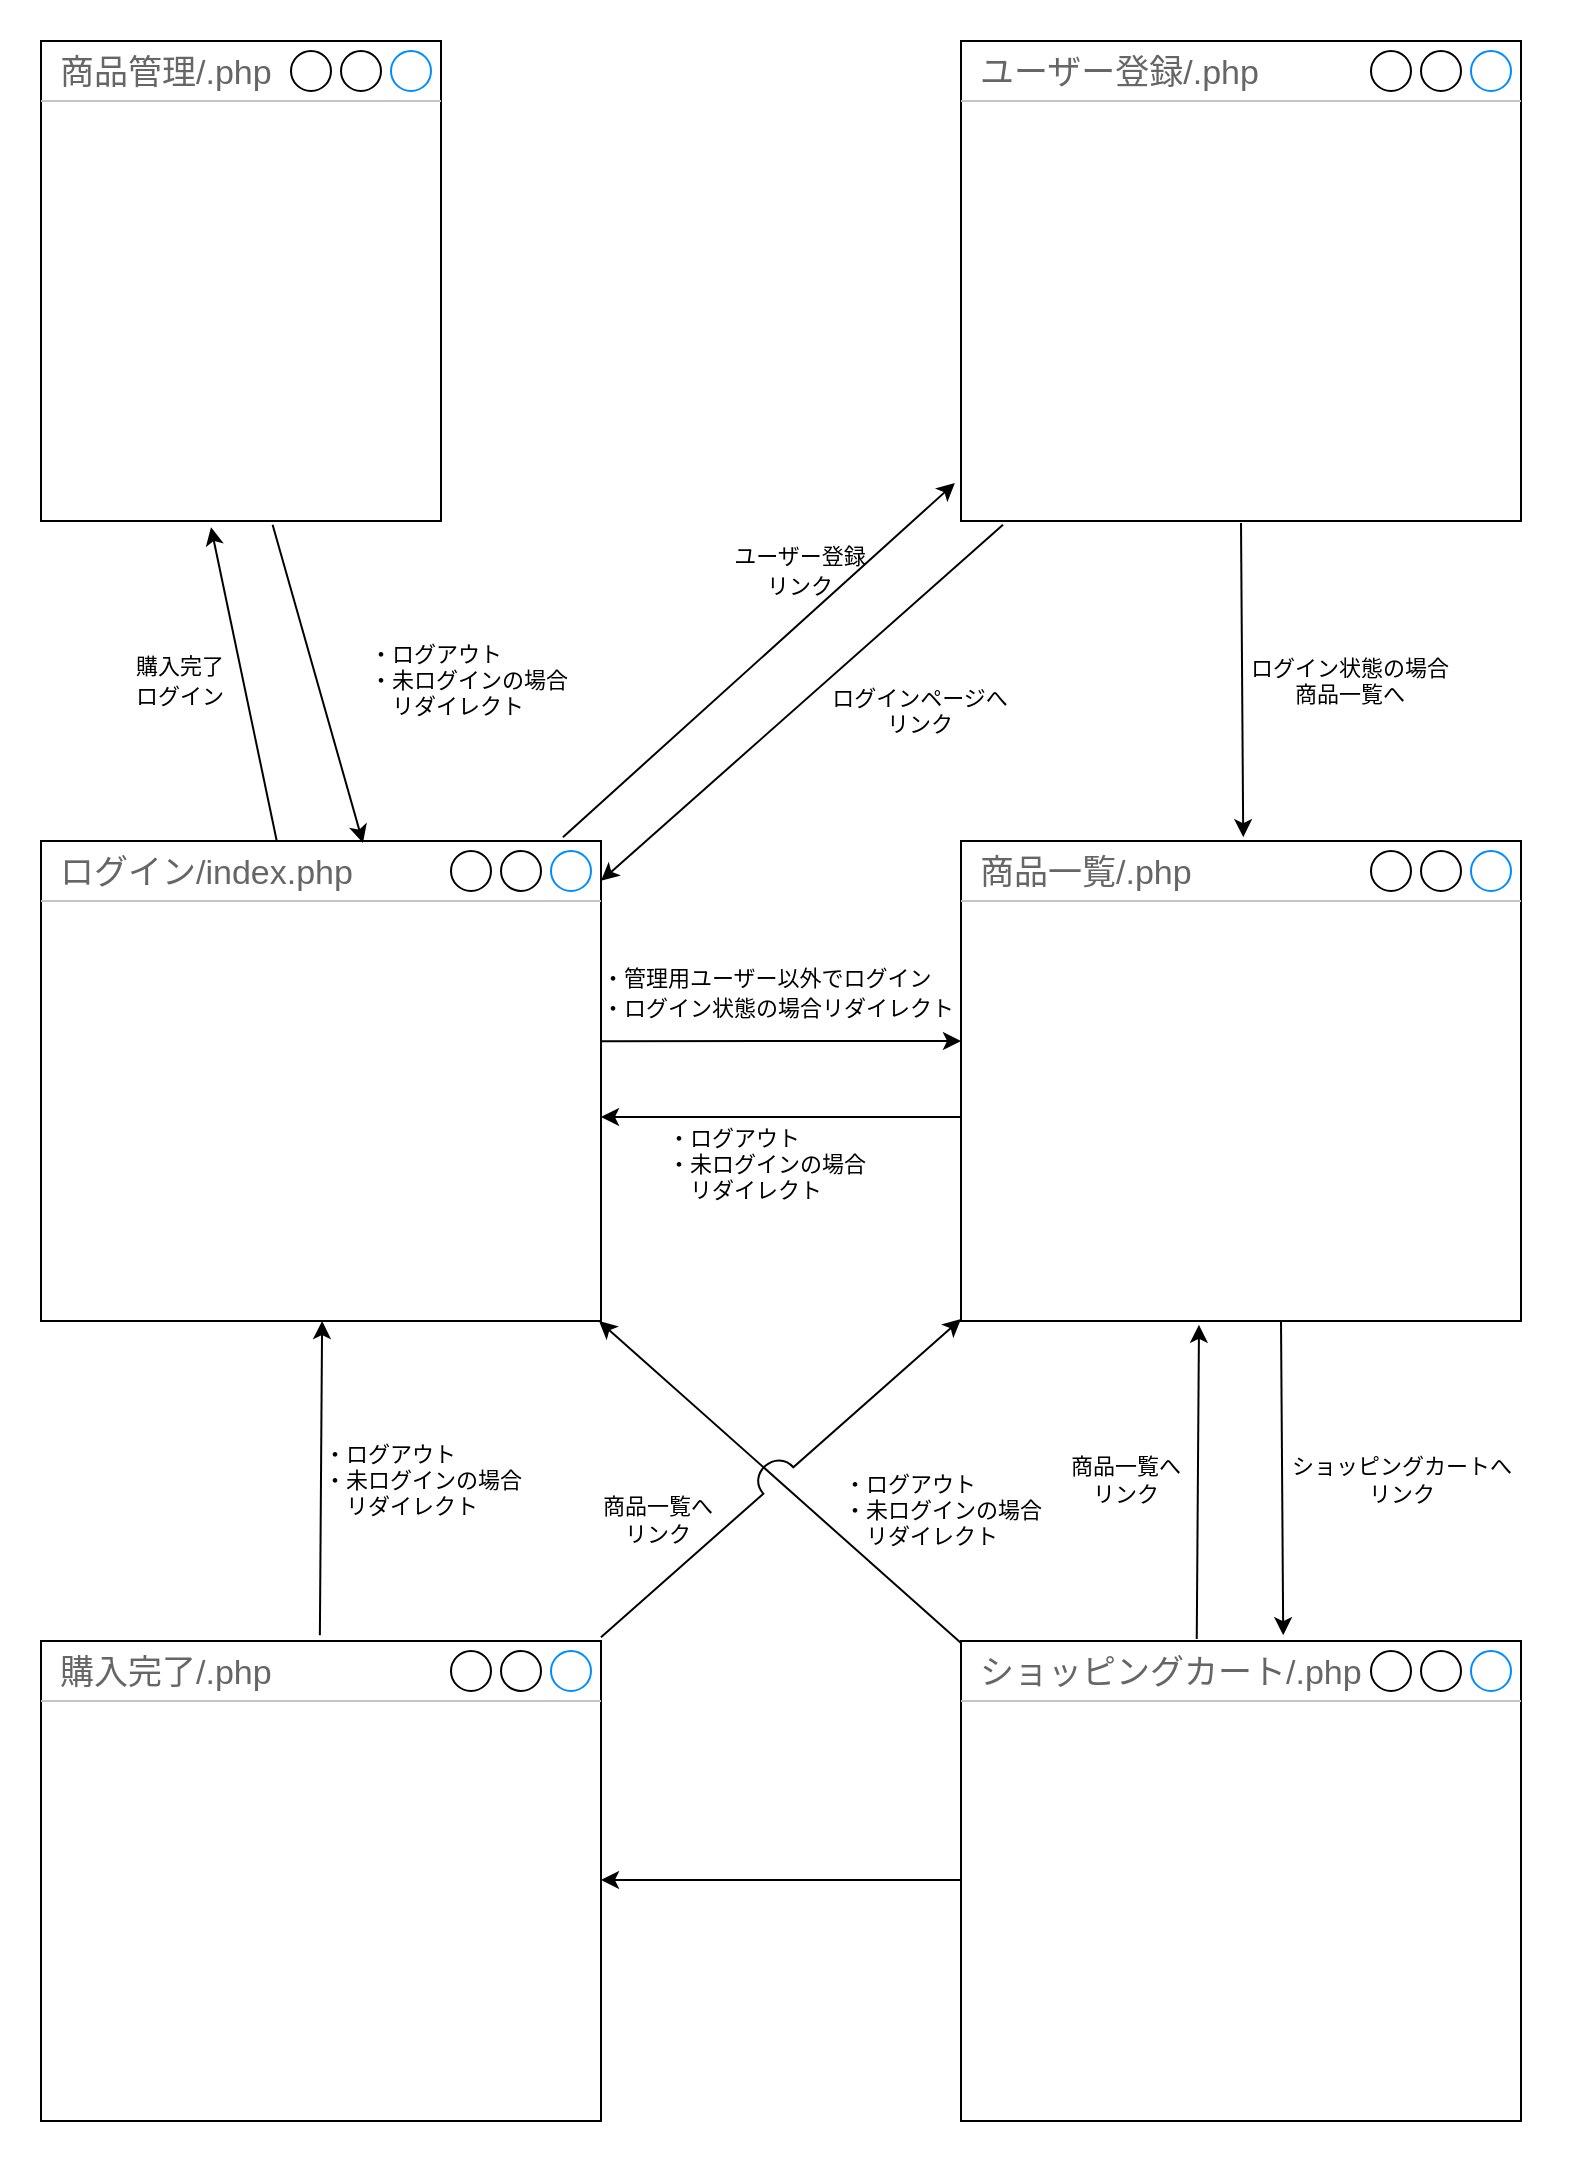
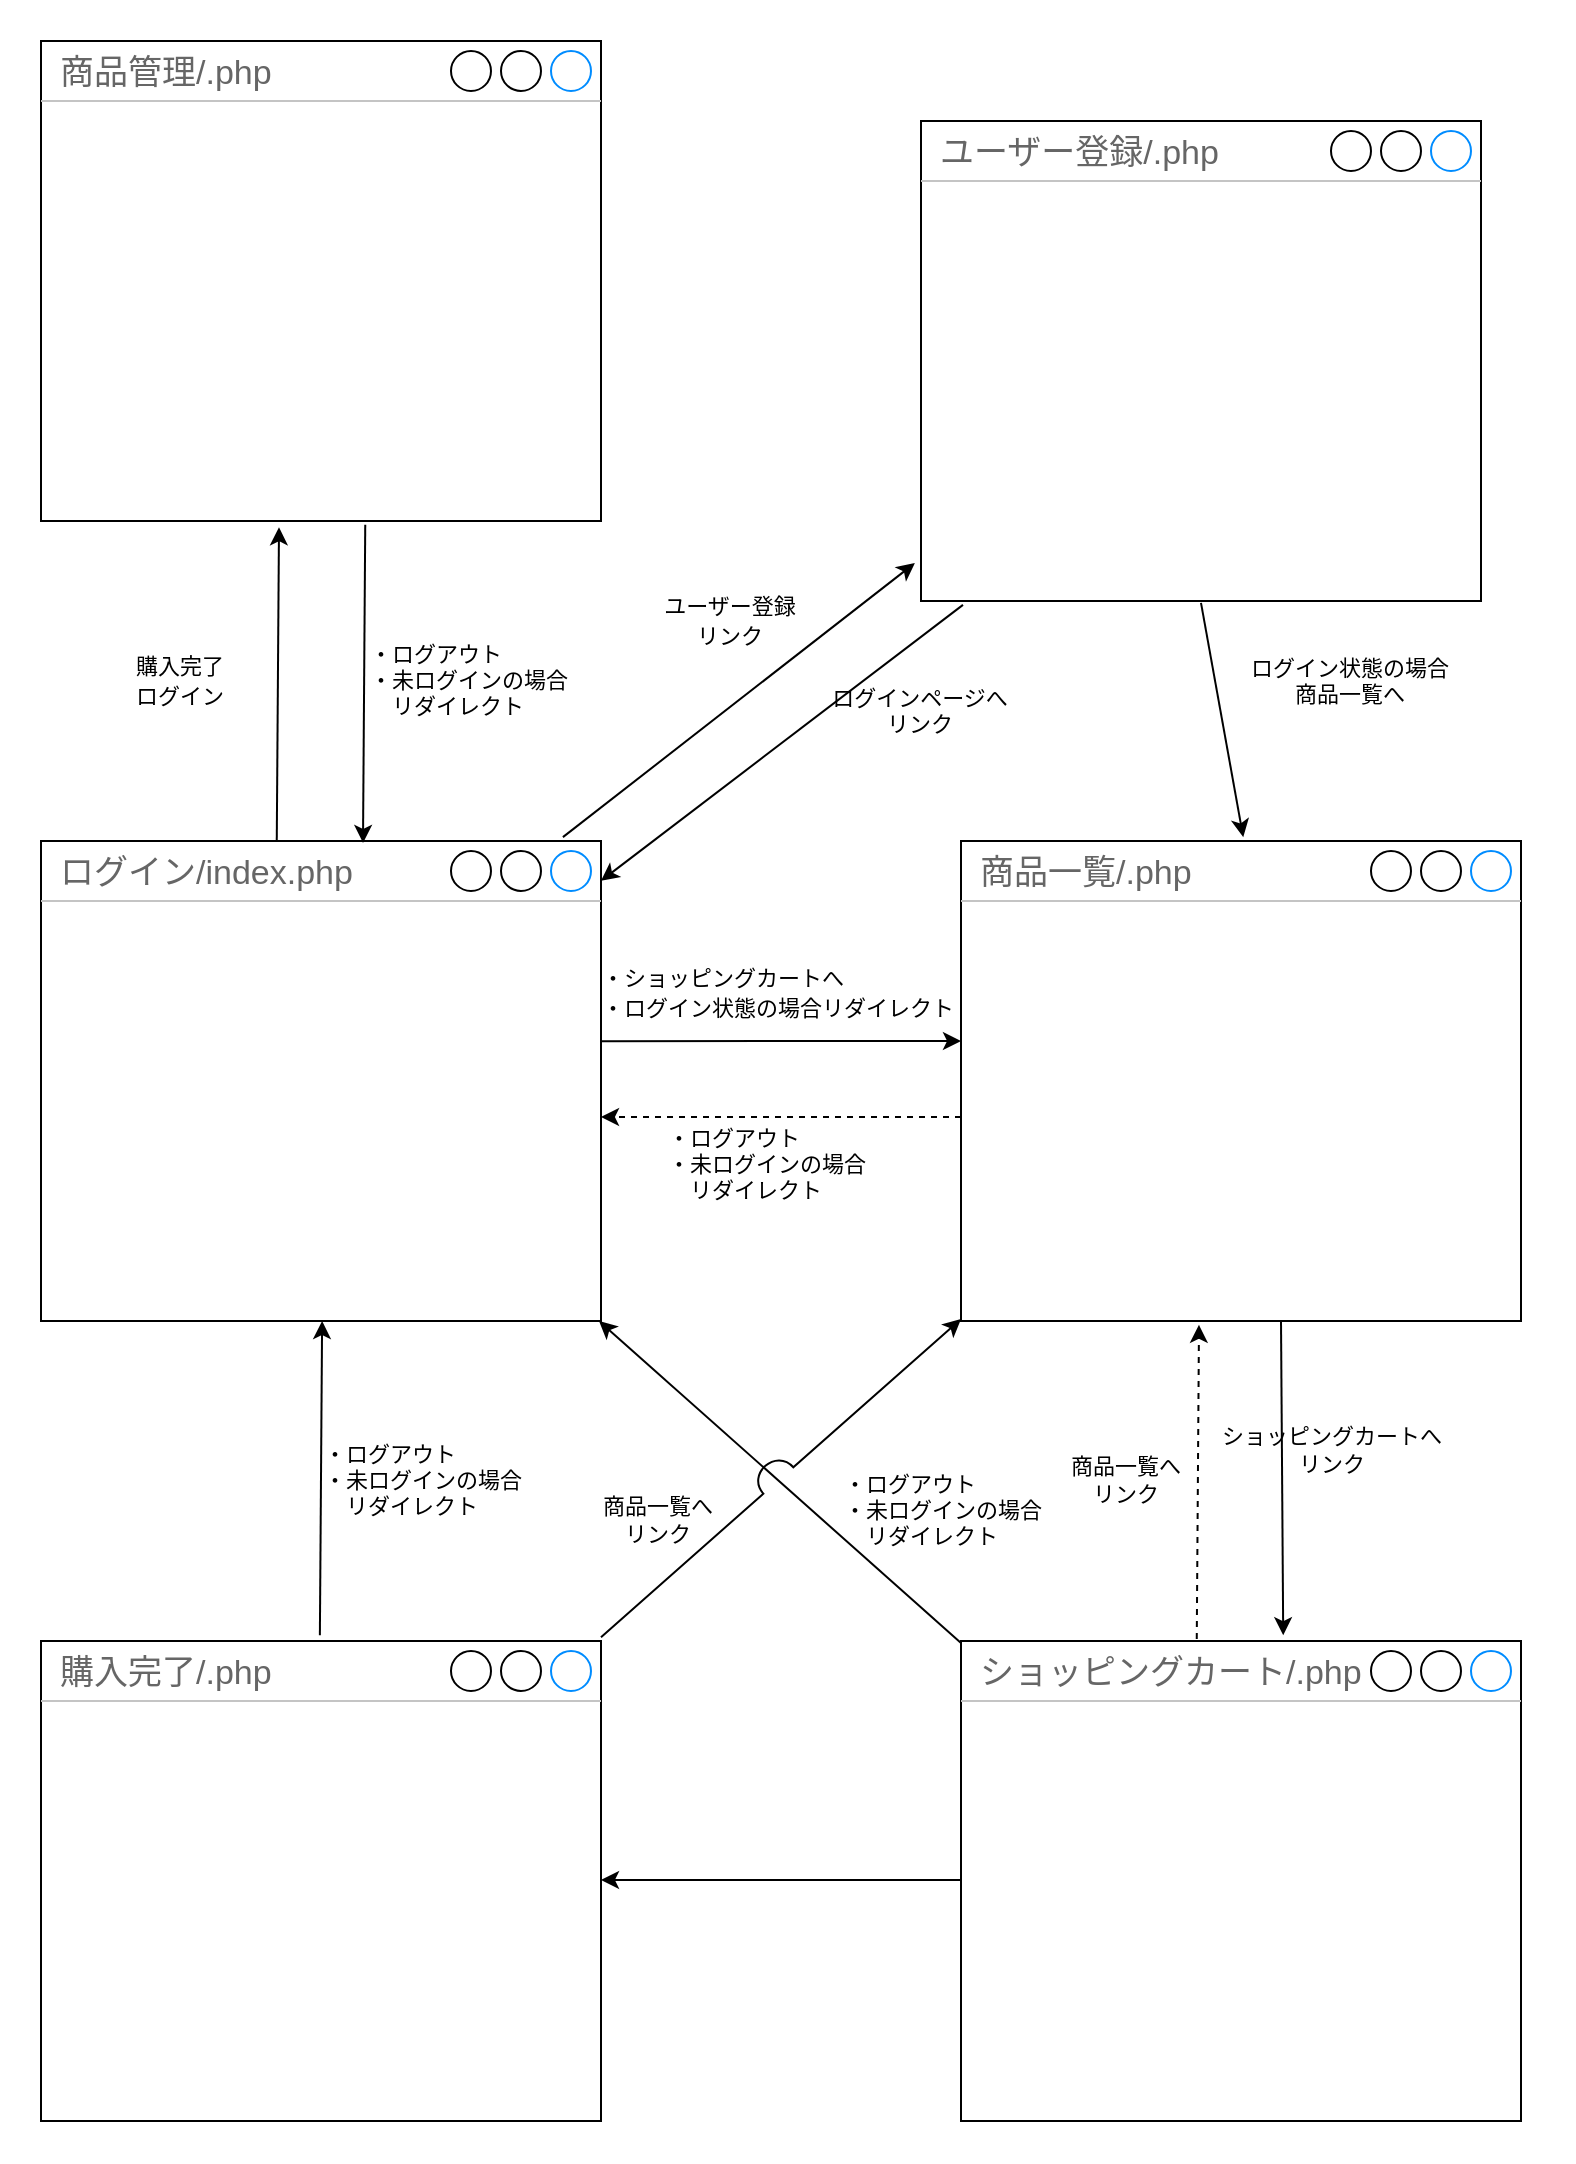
- <mxCell id="4" value="商品管理/.php" style="strokeWidth=1;shadow=0;dashed=0;align=center;html=1;shape=mxgraph.mockup.containers.window;align=left;verticalAlign=top;spacingLeft=8;strokeColor2=#008cff;strokeColor3=#c4c4c4;fontColor=#666666;mainText=;fontSize=17;labelBackgroundColor=none;" vertex="1" parent="1"><mxGeometry x="20" y="20" width="200" height="240" as="geometry" /></mxCell>
+ <mxCell id="4" value="商品管理/.php" style="strokeWidth=1;shadow=0;dashed=0;align=center;html=1;shape=mxgraph.mockup.containers.window;align=left;verticalAlign=top;spacingLeft=8;strokeColor2=#008cff;strokeColor3=#c4c4c4;fontColor=#666666;mainText=;fontSize=17;labelBackgroundColor=none;" vertex="1" parent="1"><mxGeometry x="20" y="20" width="280" height="240" as="geometry" /></mxCell>
- <mxCell id="3" value="ユーザー登録/.php" style="strokeWidth=1;shadow=0;dashed=0;align=center;html=1;shape=mxgraph.mockup.containers.window;align=left;verticalAlign=top;spacingLeft=8;strokeColor2=#008cff;strokeColor3=#c4c4c4;fontColor=#666666;mainText=;fontSize=17;labelBackgroundColor=none;" vertex="1" parent="1"><mxGeometry x="480" y="20" width="280" height="240" as="geometry" /></mxCell>
+ <mxCell id="3" value="ユーザー登録/.php" style="strokeWidth=1;shadow=0;dashed=0;align=center;html=1;shape=mxgraph.mockup.containers.window;align=left;verticalAlign=top;spacingLeft=8;strokeColor2=#008cff;strokeColor3=#c4c4c4;fontColor=#666666;mainText=;fontSize=17;labelBackgroundColor=none;" vertex="1" parent="1"><mxGeometry x="460" y="60" width="280" height="240" as="geometry" /></mxCell>
- <mxCell id="12" value="&lt;font style=&quot;font-size: 11px;&quot;&gt;ユーザー登録&lt;br&gt;リンク&lt;/font&gt;" style="text;html=1;strokeColor=none;fillColor=none;align=center;verticalAlign=middle;whiteSpace=wrap;overflow=hidden;" vertex="1" parent="1"><mxGeometry x="355" y="265" width="90" height="40" as="geometry" /></mxCell>
+ <mxCell id="12" value="&lt;font style=&quot;font-size: 11px;&quot;&gt;ユーザー登録&lt;br&gt;リンク&lt;/font&gt;" style="text;html=1;strokeColor=none;fillColor=none;align=center;verticalAlign=middle;whiteSpace=wrap;overflow=hidden;" vertex="1" parent="1"><mxGeometry x="320" y="290" width="90" height="40" as="geometry" /></mxCell>
- <mxCell id="14" value="&lt;font style=&quot;font-size: 11px;&quot;&gt;・管理用ユーザー以外でログイン&lt;br&gt;・ログイン状態の場合リダイレクト&lt;/font&gt;" style="text;html=1;align=left;verticalAlign=middle;whiteSpace=wrap;overflow=hidden;" vertex="1" parent="1"><mxGeometry x="299" y="476" width="190" height="40" as="geometry" /></mxCell>
+ <mxCell id="14" value="&lt;font style=&quot;font-size: 11px;&quot;&gt;・ショッピングカートへ&lt;br&gt;・ログイン状態の場合リダイレクト&lt;/font&gt;" style="text;html=1;align=left;verticalAlign=middle;whiteSpace=wrap;overflow=hidden;" vertex="1" parent="1"><mxGeometry x="299" y="476" width="190" height="40" as="geometry" /></mxCell>
- <mxCell id="22" value="" style="endArrow=classic;html=1;rounded=1;fontSize=11;entryX=1;entryY=0.575;entryDx=0;entryDy=0;entryPerimeter=0;exitX=0;exitY=0.575;exitDx=0;exitDy=0;exitPerimeter=0;" edge="1" parent="1" source="5" target="2"><mxGeometry width="50" height="50" relative="1" as="geometry"><mxPoint x="478" y="558" as="sourcePoint" /><mxPoint x="390" y="680" as="targetPoint" /></mxGeometry></mxCell>
+ <mxCell id="22" value="" style="endArrow=classic;html=1;rounded=1;fontSize=11;entryX=1;entryY=0.575;entryDx=0;entryDy=0;entryPerimeter=0;exitX=0;exitY=0.575;exitDx=0;exitDy=0;exitPerimeter=0;dashed=1;" edge="1" parent="1" source="5" target="2"><mxGeometry width="50" height="50" relative="1" as="geometry"><mxPoint x="478" y="558" as="sourcePoint" /><mxPoint x="390" y="680" as="targetPoint" /></mxGeometry></mxCell>
- <mxCell id="21" value="ショッピングカートへ&lt;br&gt;リンク" style="text;html=1;strokeColor=none;fillColor=none;align=center;verticalAlign=middle;whiteSpace=wrap;overflow=hidden;fontSize=11;" vertex="1" parent="1"><mxGeometry x="636" y="720" width="130" height="40" as="geometry" /></mxCell>
+ <mxCell id="21" value="ショッピングカートへ&lt;br&gt;リンク" style="text;html=1;strokeColor=none;fillColor=none;align=center;verticalAlign=middle;whiteSpace=wrap;overflow=hidden;fontSize=11;" vertex="1" parent="1"><mxGeometry x="601" y="705" width="130" height="40" as="geometry" /></mxCell>
- <mxCell id="24" value="" style="endArrow=classic;html=1;rounded=1;fontSize=11;exitX=0.421;exitY=-0.004;exitDx=0;exitDy=0;exitPerimeter=0;entryX=0.425;entryY=1.008;entryDx=0;entryDy=0;entryPerimeter=0;" edge="1" parent="1" source="6" target="5"><mxGeometry width="50" height="50" relative="1" as="geometry"><mxPoint x="650" y="670" as="sourcePoint" /><mxPoint x="610" y="680" as="targetPoint" /></mxGeometry></mxCell>
+ <mxCell id="24" value="" style="endArrow=classic;html=1;rounded=1;fontSize=11;exitX=0.421;exitY=-0.004;exitDx=0;exitDy=0;exitPerimeter=0;entryX=0.425;entryY=1.008;entryDx=0;entryDy=0;entryPerimeter=0;dashed=1;" edge="1" parent="1" source="6" target="5"><mxGeometry width="50" height="50" relative="1" as="geometry"><mxPoint x="650" y="670" as="sourcePoint" /><mxPoint x="610" y="680" as="targetPoint" /></mxGeometry></mxCell>
